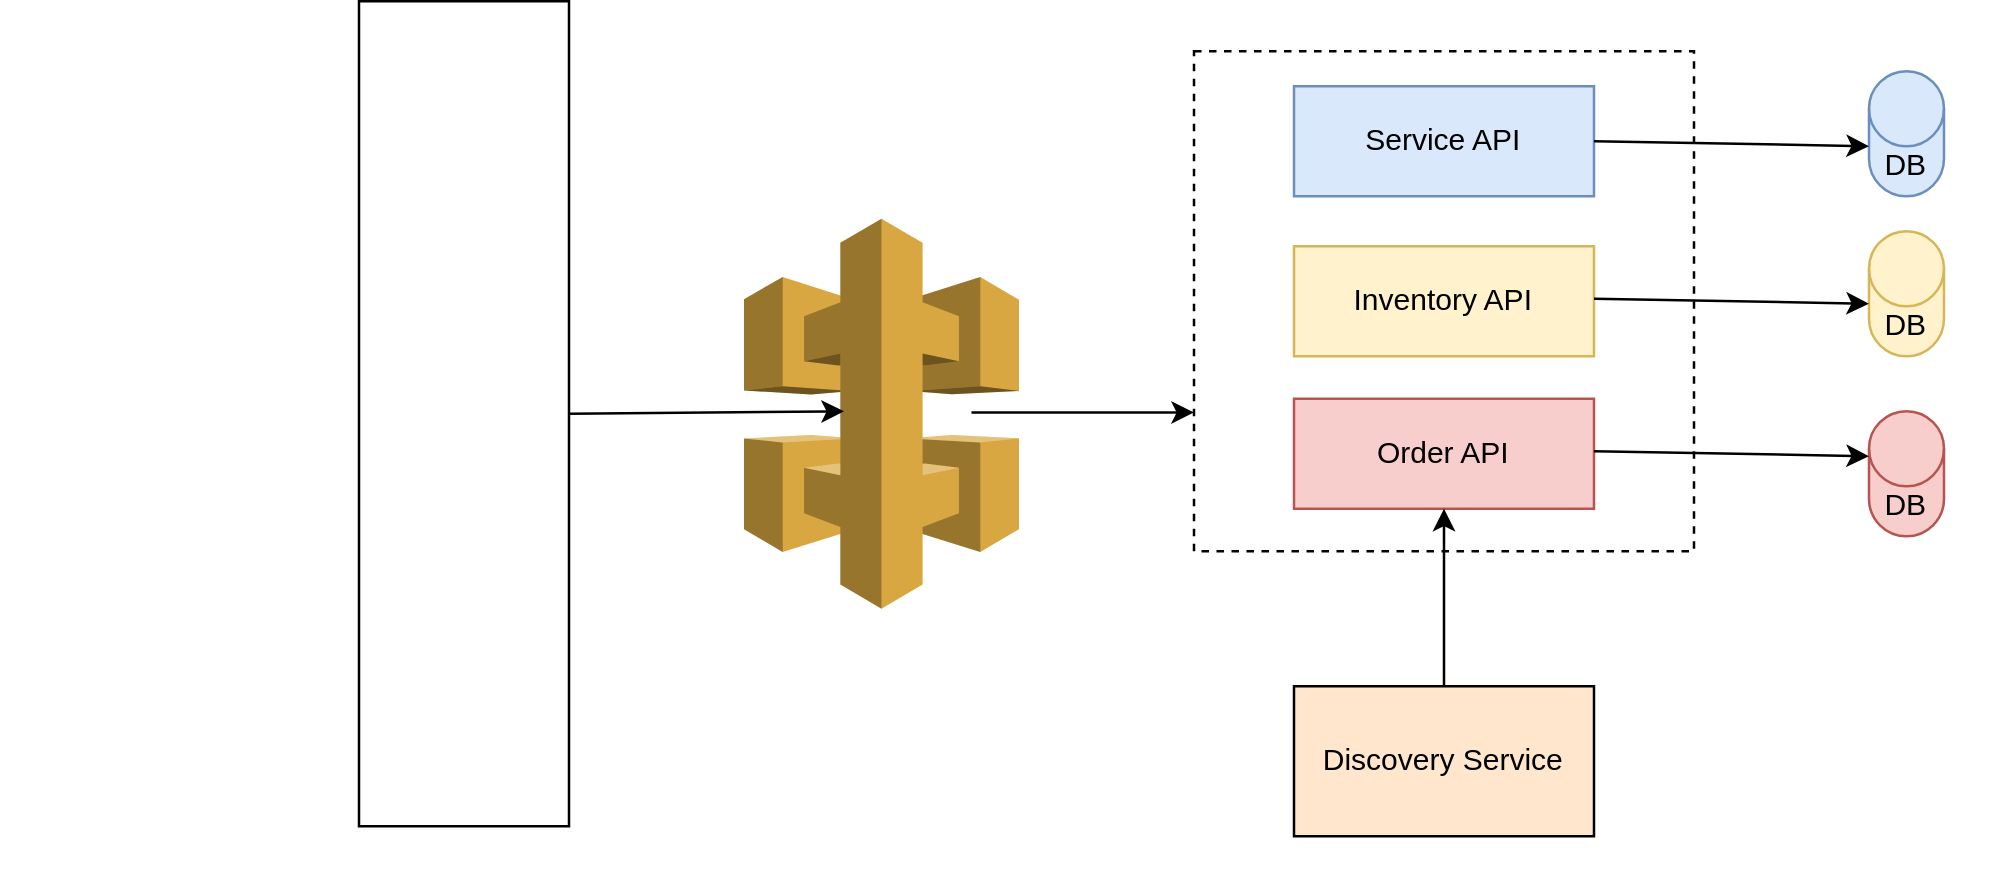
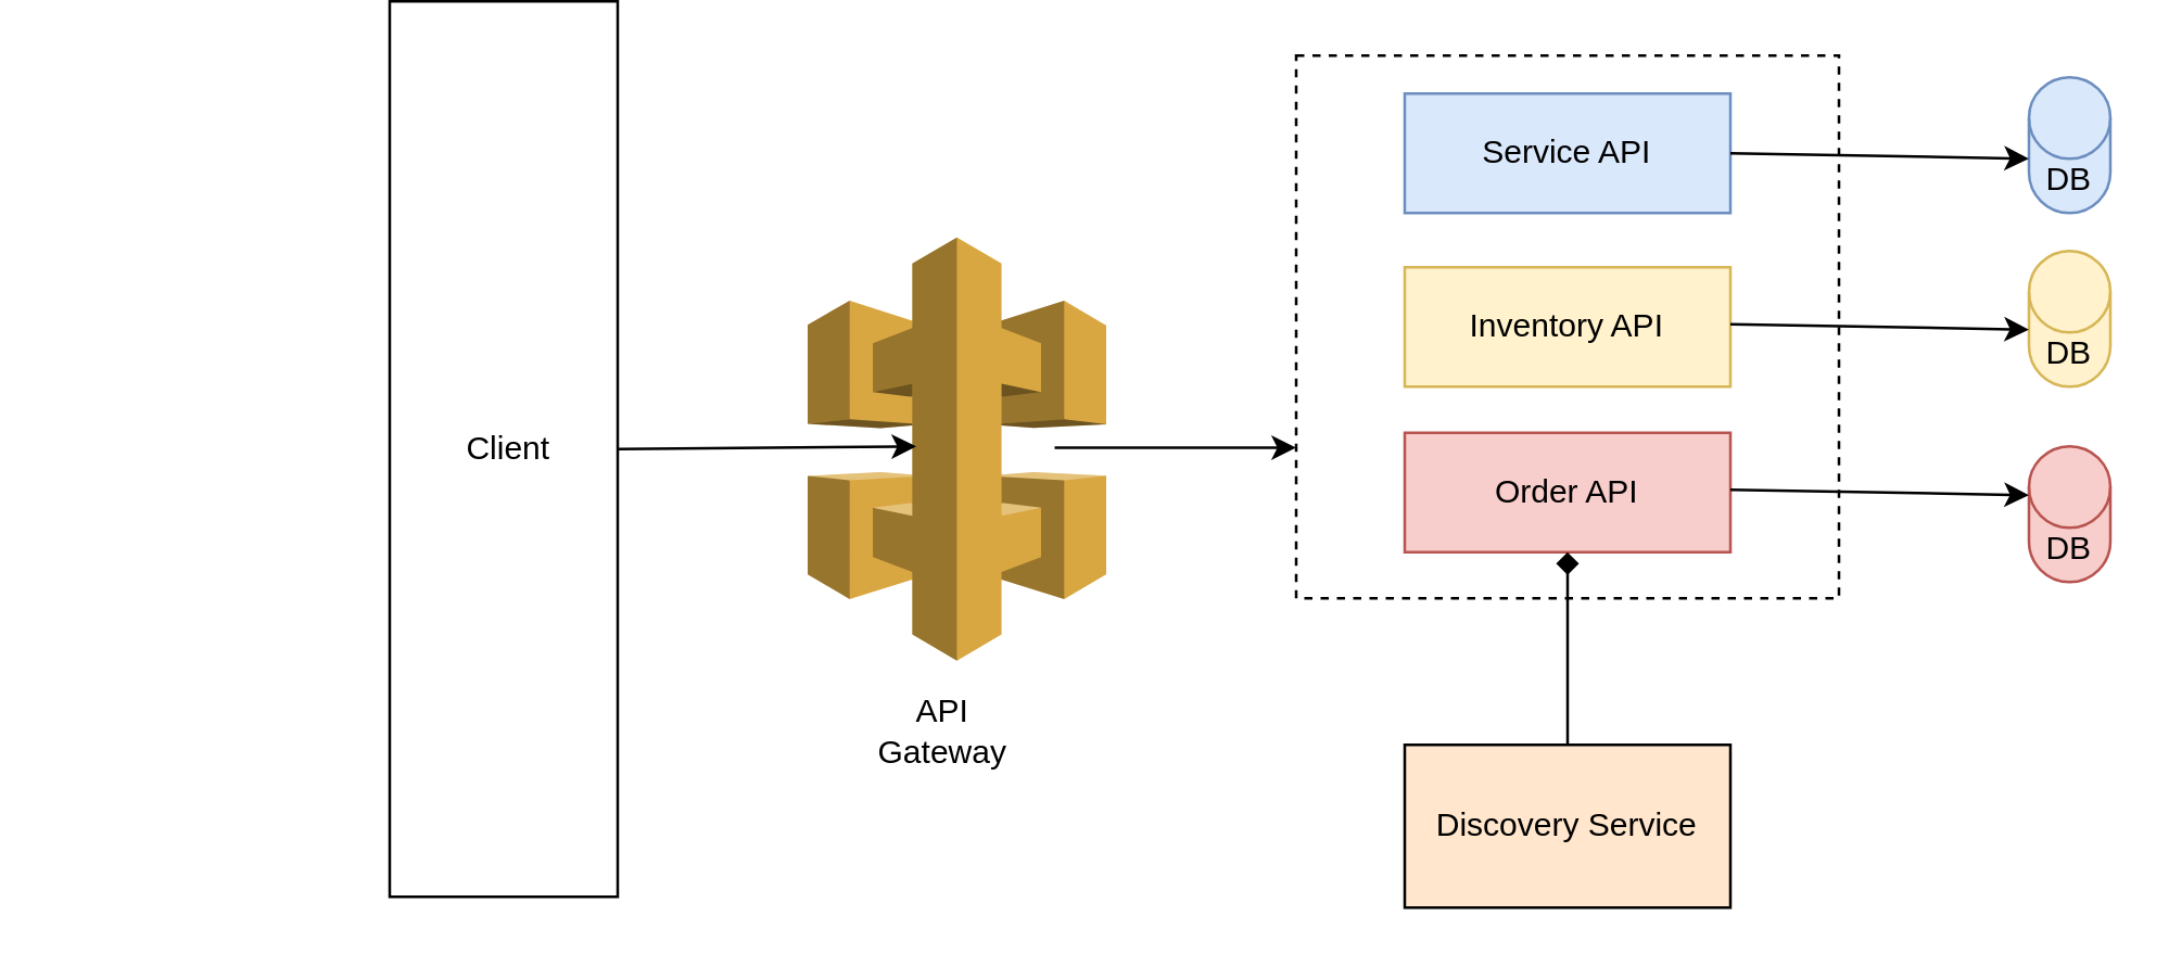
+ <mxCell id="3" value="Client" style="text;html=1;whiteSpace=wrap;strokeColor=none;fillColor=none;align=center;verticalAlign=middle;rounded=0;" vertex="1" parent="1"><mxGeometry x="157" y="150" width="60" height="30" as="geometry" /></mxCell>
- <mxCell id="18" value="" style="endArrow=classic;html=1;rounded=0;exitX=0.5;exitY=0;exitDx=0;exitDy=0;entryX=0.5;entryY=1;entryDx=0;entryDy=0;" edge="1" parent="1" source="17" target="8"><mxGeometry width="50" height="50" relative="1" as="geometry"><mxPoint x="447" y="214" as="sourcePoint" /><mxPoint x="497" y="164" as="targetPoint" /></mxGeometry></mxCell>
+ <mxCell id="18" value="" style="endArrow=diamond;html=1;rounded=0;exitX=0.5;exitY=0;exitDx=0;exitDy=0;entryX=0.5;entryY=1;entryDx=0;entryDy=0;" edge="1" parent="1" source="17" target="8"><mxGeometry width="50" height="50" relative="1" as="geometry"><mxPoint x="447" y="214" as="sourcePoint" /><mxPoint x="497" y="164" as="targetPoint" /></mxGeometry></mxCell>
+ <mxCell id="4" value="API Gateway" style="text;html=1;whiteSpace=wrap;strokeColor=none;fillColor=none;align=center;verticalAlign=middle;rounded=0;" vertex="1" parent="1"><mxGeometry x="317" y="254" width="60" height="30" as="geometry" /></mxCell>
